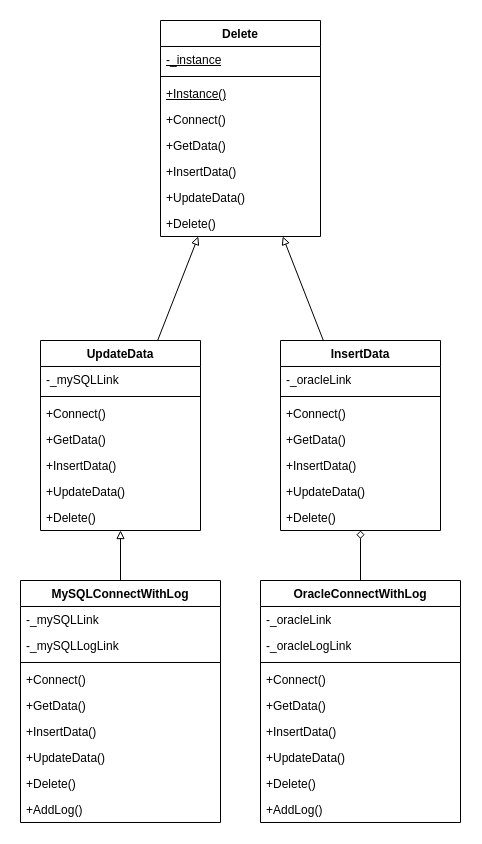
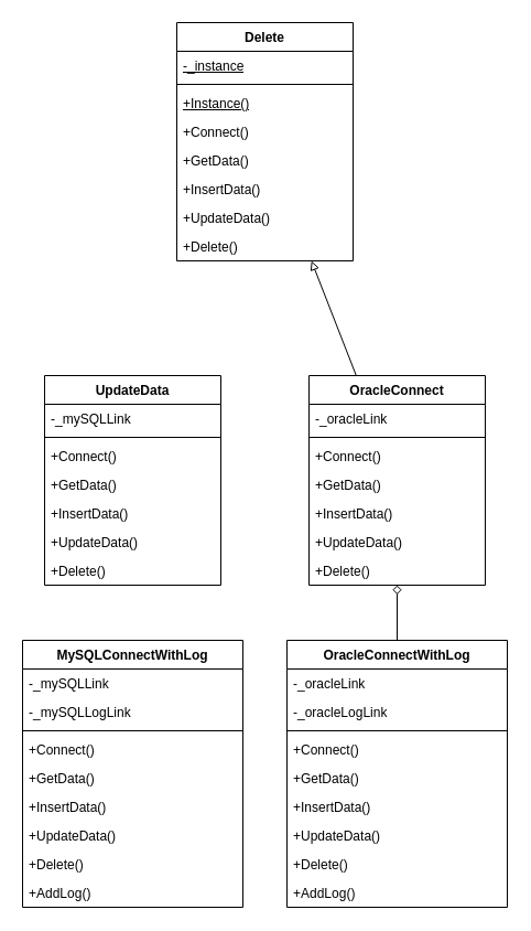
- <mxCell id="11" style="edgeStyle=none;rounded=0;orthogonalLoop=1;jettySize=auto;html=1;endArrow=block;endFill=0;" edge="1" parent="1" source="12" target="2"><mxGeometry relative="1" as="geometry" /></mxCell>
- <mxCell id="21" value="InsertData" style="swimlane;fontStyle=1;align=center;verticalAlign=top;childLayout=stackLayout;horizontal=1;startSize=26;horizontalStack=0;resizeParent=1;resizeParentMax=0;resizeLast=0;collapsible=1;marginBottom=0;whiteSpace=wrap;html=1;" vertex="1" parent="1"><mxGeometry x="280" y="340" width="160" height="190" as="geometry" /></mxCell>
+ <mxCell id="21" value="OracleConnect" style="swimlane;fontStyle=1;align=center;verticalAlign=top;childLayout=stackLayout;horizontal=1;startSize=26;horizontalStack=0;resizeParent=1;resizeParentMax=0;resizeLast=0;collapsible=1;marginBottom=0;whiteSpace=wrap;html=1;" vertex="1" parent="1"><mxGeometry x="280" y="340" width="160" height="190" as="geometry" /></mxCell>
- <mxCell id="29" style="edgeStyle=none;rounded=0;orthogonalLoop=1;jettySize=auto;html=1;endArrow=block;endFill=0;" edge="1" parent="1" source="30" target="12"><mxGeometry relative="1" as="geometry" /></mxCell>
